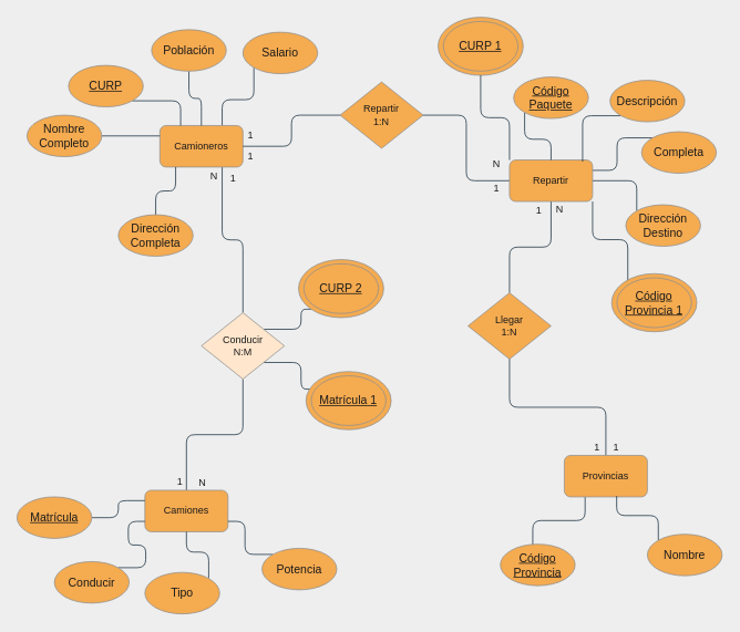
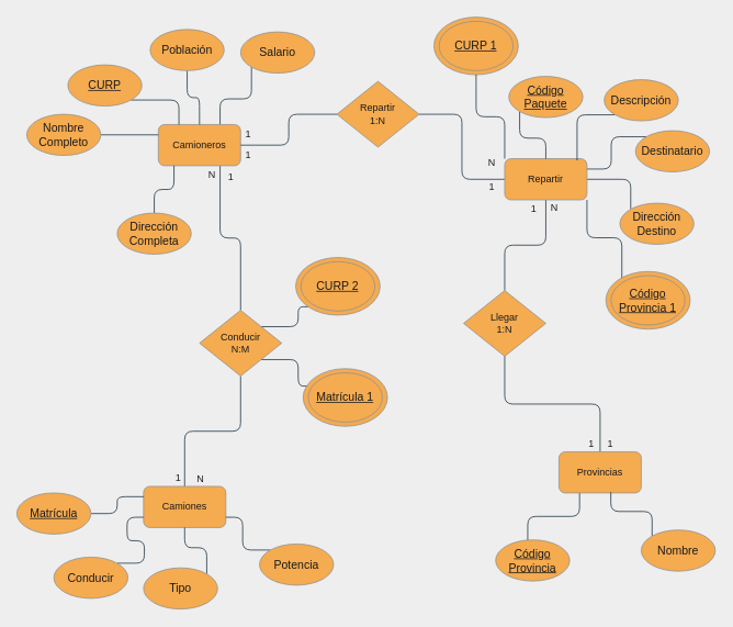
- <mxCell id="25" value="Completa" style="ellipse;whiteSpace=wrap;html=1;rounded=0;sketch=0;fontSize=14;fontColor=#1A1A1A;strokeColor=#909090;fillColor=#F5AB50;" vertex="1" parent="1"><mxGeometry x="772" y="158" width="90" height="50" as="geometry" /></mxCell>
+ <mxCell id="25" value="Destinatario" style="ellipse;whiteSpace=wrap;html=1;rounded=0;sketch=0;fontSize=14;fontColor=#1A1A1A;strokeColor=#909090;fillColor=#F5AB50;" vertex="1" parent="1"><mxGeometry x="772" y="158" width="90" height="50" as="geometry" /></mxCell>
- <mxCell id="38" value="Conducir&lt;br&gt;N:M" style="rhombus;whiteSpace=wrap;html=1;rounded=0;sketch=0;fontColor=#1A1A1A;strokeColor=#909090;fillColor=#ffe6cc;" vertex="1" parent="1"><mxGeometry x="242" y="376" width="100" height="80" as="geometry" /></mxCell>
+ <mxCell id="38" value="Conducir&lt;br&gt;N:M" style="rhombus;whiteSpace=wrap;html=1;rounded=0;sketch=0;fontColor=#1A1A1A;strokeColor=#909090;fillColor=#F5AB50;" vertex="1" parent="1"><mxGeometry x="242" y="376" width="100" height="80" as="geometry" /></mxCell>
